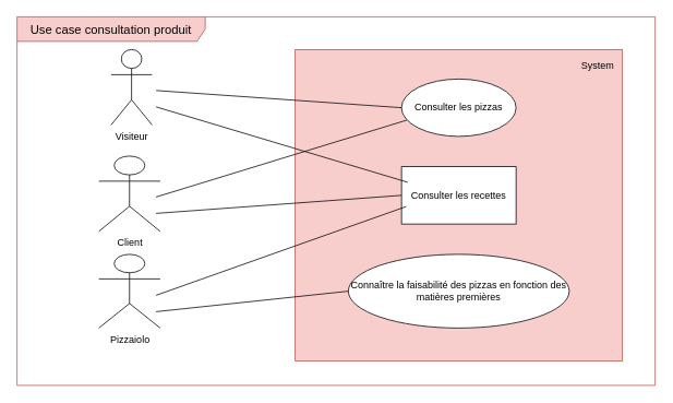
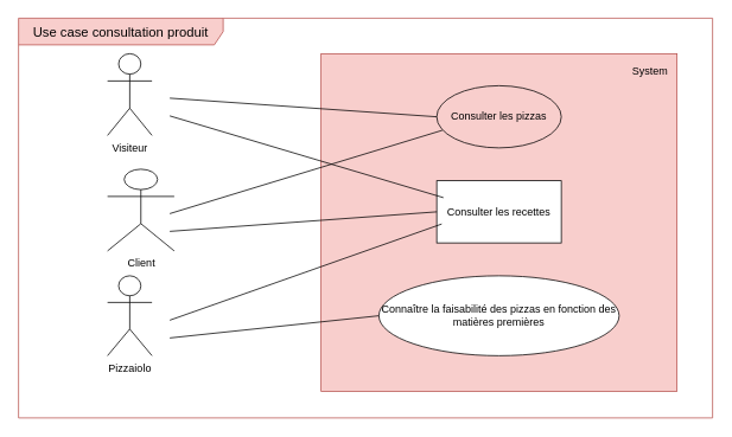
- <mxCell id="10" value="Visiteur" style="shape=umlActor;verticalLabelPosition=bottom;labelBackgroundColor=#ffffff;verticalAlign=top;html=1;outlineConnect=0;fillColor=none;gradientColor=none;" vertex="1" parent="1"><mxGeometry x="135" y="60" width="50" height="92" as="geometry" /></mxCell>
+ <mxCell id="10" value="Visiteur" style="shape=umlActor;verticalLabelPosition=bottom;labelBackgroundColor=#ffffff;verticalAlign=top;html=1;outlineConnect=0;fillColor=none;gradientColor=none;" vertex="1" parent="1"><mxGeometry x="120" y="60" width="50" height="92" as="geometry" /></mxCell>
- <mxCell id="6" value="Consulter les pizzas" style="ellipse;whiteSpace=wrap;html=1;" parent="1" vertex="1"><mxGeometry x="490" y="96" width="140" height="70" as="geometry" /></mxCell>
+ <mxCell id="6" value="Consulter les pizzas" style="ellipse;whiteSpace=wrap;html=1;fillColor=#f8cecc;" parent="1" vertex="1"><mxGeometry x="490" y="96" width="140" height="70" as="geometry" /></mxCell>
- <mxCell id="4" value="Pizzaiolo" style="shape=umlActor;verticalLabelPosition=bottom;labelBackgroundColor=#ffffff;verticalAlign=top;html=1;outlineConnect=0;fillColor=none;gradientColor=none;" parent="1" vertex="1"><mxGeometry x="120" y="310" width="75" height="90" as="geometry" /></mxCell>
+ <mxCell id="4" value="Pizzaiolo" style="shape=umlActor;verticalLabelPosition=bottom;labelBackgroundColor=#ffffff;verticalAlign=top;html=1;outlineConnect=0;fillColor=none;gradientColor=none;" parent="1" vertex="1"><mxGeometry x="120" y="310" width="50" height="90" as="geometry" /></mxCell>
